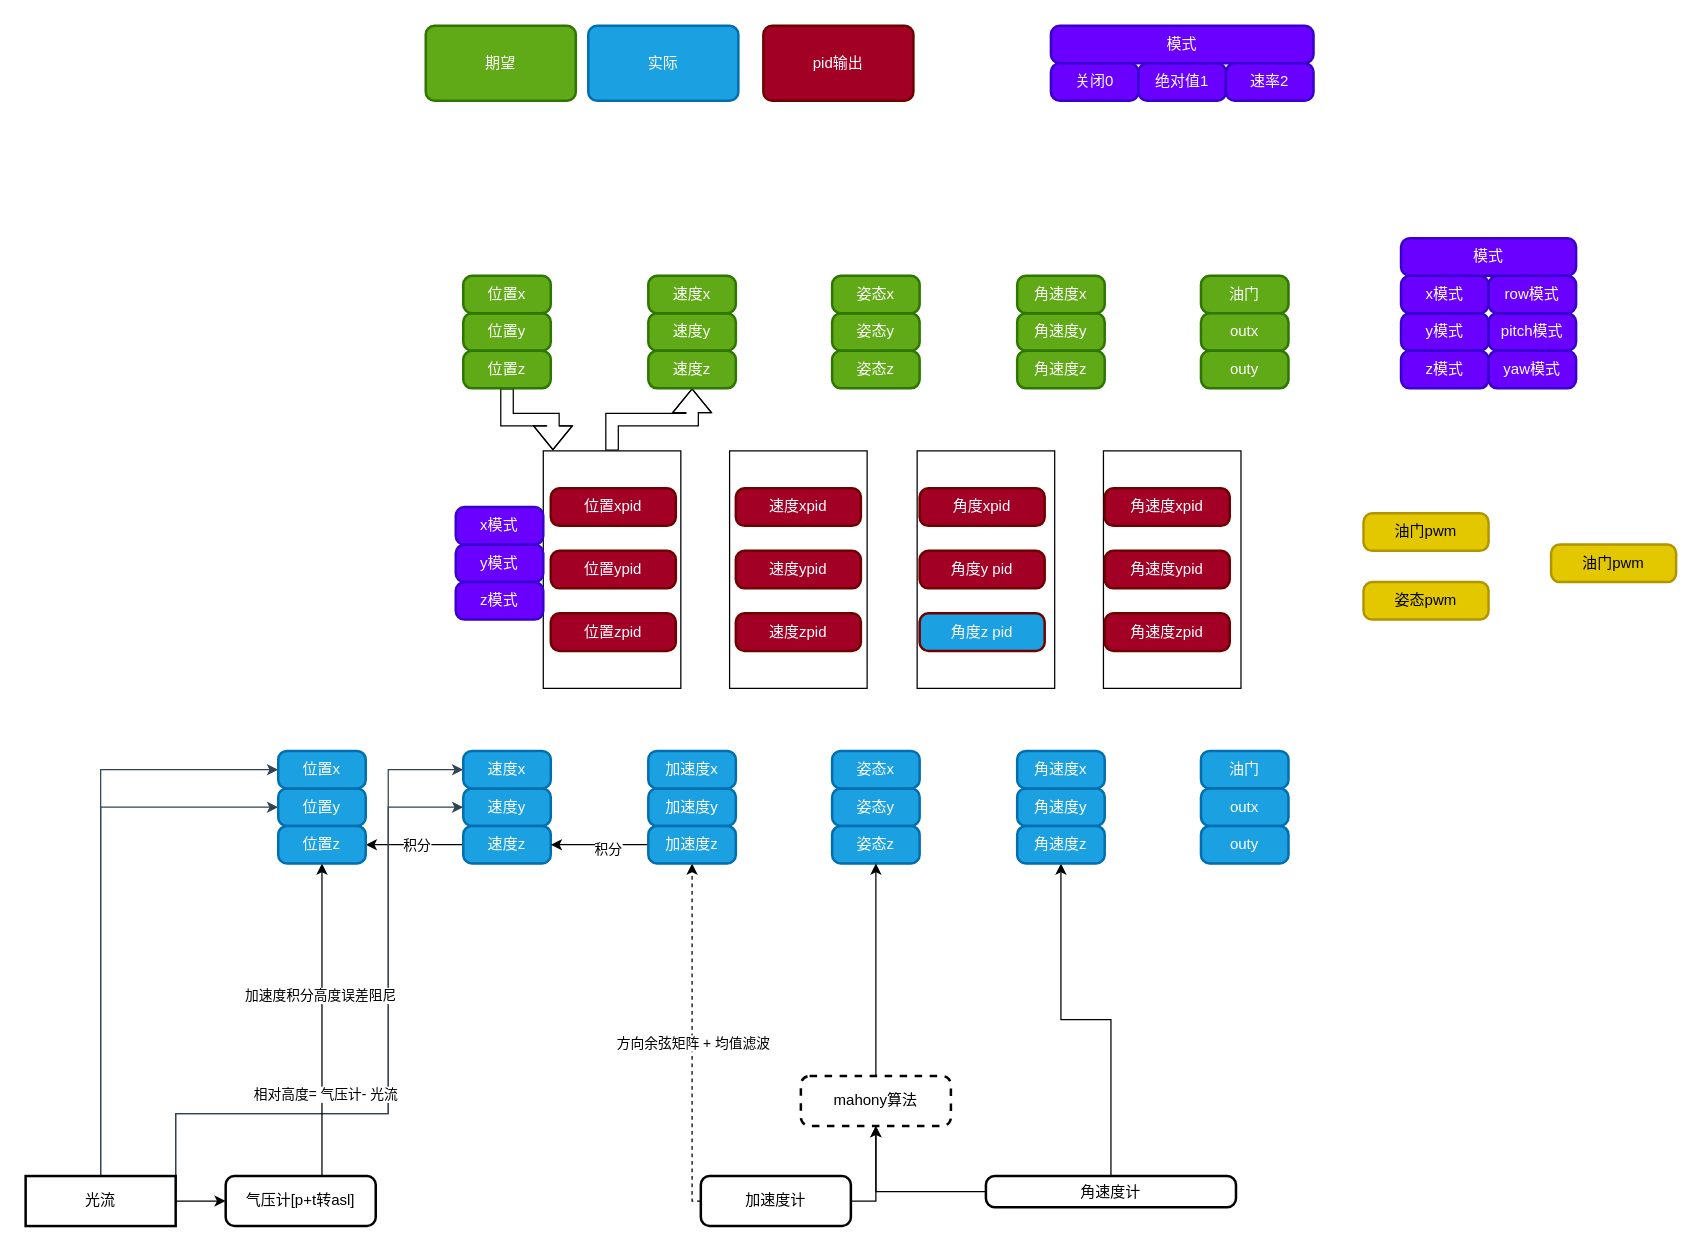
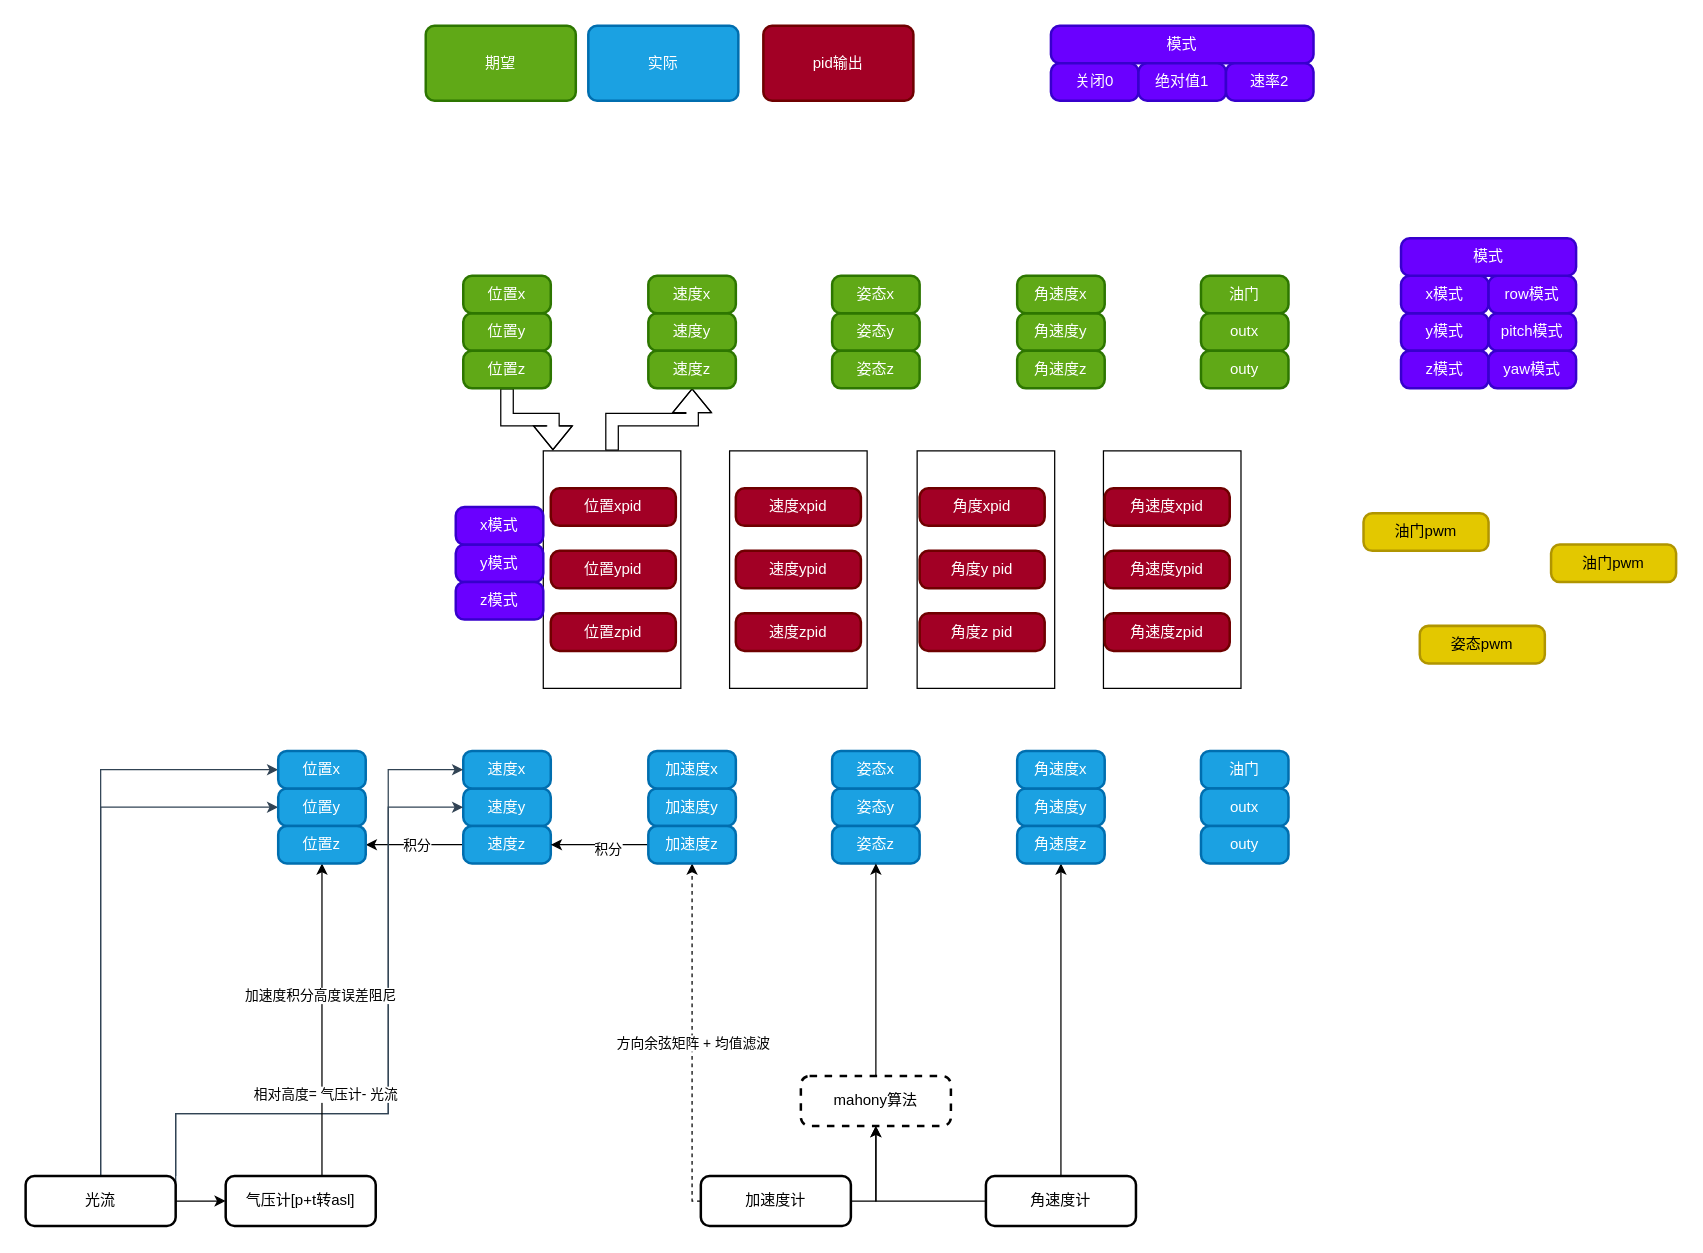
- <mxCell id="86" value="姿态pwm" style="rounded=1;whiteSpace=wrap;html=1;absoluteArcSize=1;arcSize=14;strokeWidth=2;fillColor=#e3c800;fontColor=#000000;strokeColor=#B09500;" vertex="1" parent="1"><mxGeometry x="1090" y="465" width="100" height="30" as="geometry" /></mxCell>
+ <mxCell id="86" value="姿态pwm" style="rounded=1;whiteSpace=wrap;html=1;absoluteArcSize=1;arcSize=14;strokeWidth=2;fillColor=#e3c800;fontColor=#000000;strokeColor=#B09500;" vertex="1" parent="1"><mxGeometry x="1135" y="500" width="100" height="30" as="geometry" /></mxCell>
- <mxCell id="81" value="角度z pid" style="rounded=1;whiteSpace=wrap;html=1;absoluteArcSize=1;arcSize=14;strokeWidth=2;fillColor=#1ba1e2;fontColor=#ffffff;strokeColor=#6F0000;" vertex="1" parent="1"><mxGeometry x="735" y="490" width="100" height="30" as="geometry" /></mxCell>
+ <mxCell id="81" value="角度z pid" style="rounded=1;whiteSpace=wrap;html=1;absoluteArcSize=1;arcSize=14;strokeWidth=2;fillColor=#a20025;fontColor=#ffffff;strokeColor=#6F0000;" vertex="1" parent="1"><mxGeometry x="735" y="490" width="100" height="30" as="geometry" /></mxCell>
- <mxCell id="57" value="角速度计" style="rounded=1;whiteSpace=wrap;html=1;absoluteArcSize=1;arcSize=14;strokeWidth=2;" vertex="1" parent="1"><mxGeometry x="788" y="940" width="200" height="25" as="geometry" /></mxCell>
+ <mxCell id="57" value="角速度计" style="rounded=1;whiteSpace=wrap;html=1;absoluteArcSize=1;arcSize=14;strokeWidth=2;" vertex="1" parent="1"><mxGeometry x="788" y="940" width="120" height="40" as="geometry" /></mxCell>
- <mxCell id="50" value="光流" style="whiteSpace=wrap;html=1;absoluteArcSize=1;arcSize=14;strokeWidth=2;rounded=0;" vertex="1" parent="1"><mxGeometry x="20" y="940" width="120" height="40" as="geometry" /></mxCell>
+ <mxCell id="50" value="光流" style="rounded=1;whiteSpace=wrap;html=1;absoluteArcSize=1;arcSize=14;strokeWidth=2;" vertex="1" parent="1"><mxGeometry x="20" y="940" width="120" height="40" as="geometry" /></mxCell>
